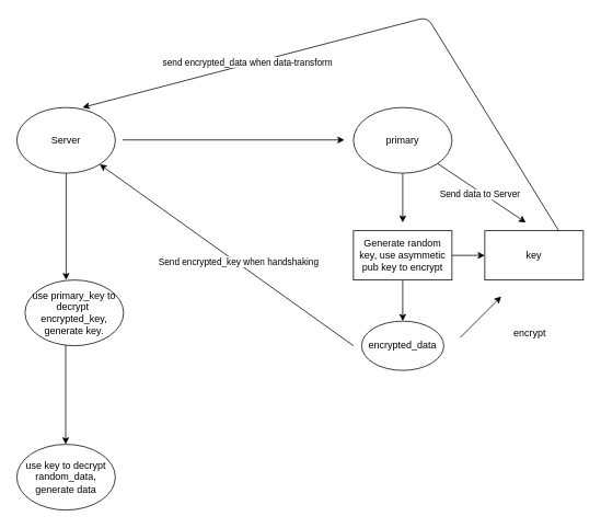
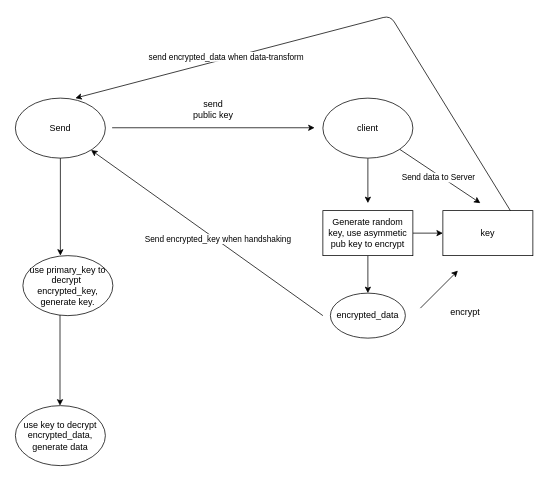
+ <mxCell id="6" value="send public key" style="text;html=1;strokeColor=none;fillColor=none;align=center;verticalAlign=middle;whiteSpace=wrap;rounded=0;" vertex="1" parent="1"><mxGeometry x="254" y="130" width="60" height="30" as="geometry" /></mxCell>
- <mxCell id="2" value="Server" style="ellipse;whiteSpace=wrap;html=1;" vertex="1" parent="1"><mxGeometry x="20" y="130" width="120" height="80" as="geometry" /></mxCell>
+ <mxCell id="2" value="Send" style="ellipse;whiteSpace=wrap;html=1;" vertex="1" parent="1"><mxGeometry x="20" y="130" width="120" height="80" as="geometry" /></mxCell>
- <mxCell id="4" value="primary" style="ellipse;whiteSpace=wrap;html=1;" vertex="1" parent="1"><mxGeometry x="430" y="130" width="120" height="80" as="geometry" /></mxCell>
+ <mxCell id="4" value="client" style="ellipse;whiteSpace=wrap;html=1;" vertex="1" parent="1"><mxGeometry x="430" y="130" width="120" height="80" as="geometry" /></mxCell>
- <mxCell id="15" value="encrypt" style="text;html=1;strokeColor=none;fillColor=none;align=center;verticalAlign=middle;whiteSpace=wrap;rounded=0;" vertex="1" parent="1"><mxGeometry x="615" y="390" width="60" height="30" as="geometry" /></mxCell>
+ <mxCell id="15" value="encrypt" style="text;html=1;strokeColor=none;fillColor=none;align=center;verticalAlign=middle;whiteSpace=wrap;rounded=0;" vertex="1" parent="1"><mxGeometry x="590" y="400" width="60" height="30" as="geometry" /></mxCell>
- <mxCell id="23" value="use key to decrypt random_data,&lt;br&gt;generate data" style="ellipse;whiteSpace=wrap;html=1;" vertex="1" parent="1"><mxGeometry x="20" y="540" width="120" height="80" as="geometry" /></mxCell>
+ <mxCell id="23" value="use key to decrypt encrypted_data,&lt;br&gt;generate data" style="ellipse;whiteSpace=wrap;html=1;" vertex="1" parent="1"><mxGeometry x="20" y="540" width="120" height="80" as="geometry" /></mxCell>
